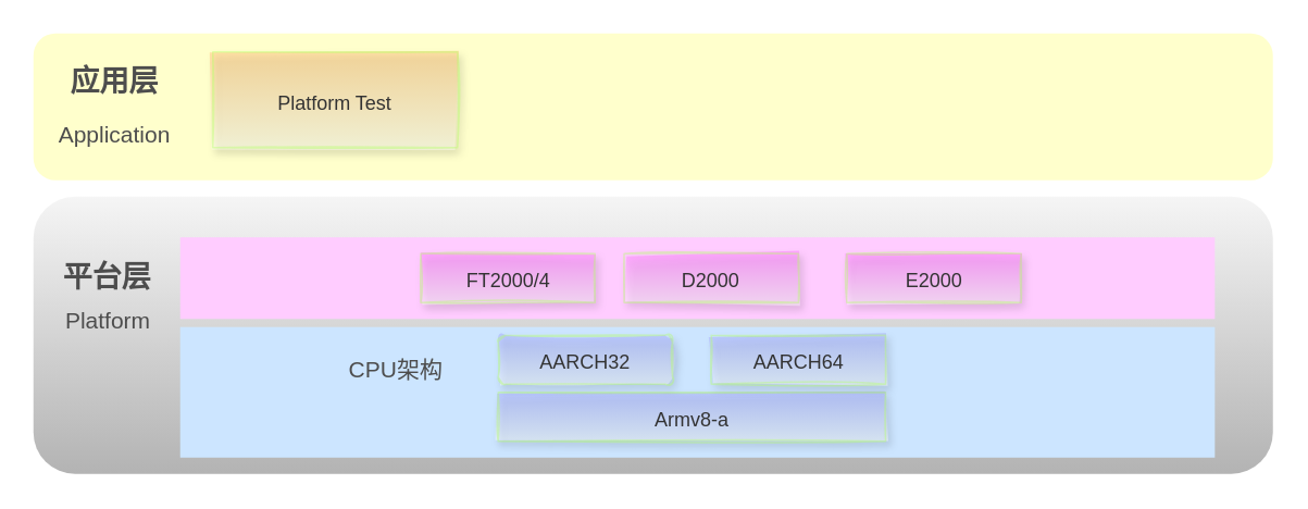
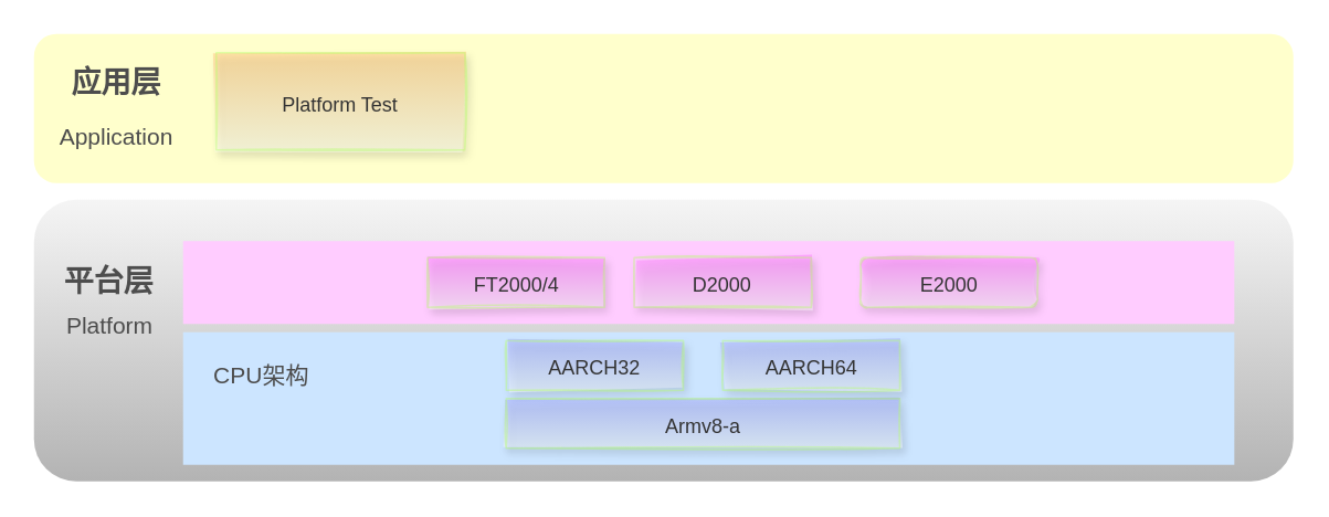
- <mxCell id="15" value="&lt;font color=&quot;#333333&quot; style=&quot;font-size: 12px&quot;&gt;E2000&lt;/font&gt;" style="rounded=0;whiteSpace=wrap;html=1;fontSize=18;strokeColor=#B3FF66;shadow=1;sketch=1;opacity=40;gradientColor=#ffffff;gradientDirection=south;fillStyle=auto;fillColor=#FF66FF;" parent="4" vertex="1"><mxGeometry x="498.75" y="35" width="106.875" height="30" as="geometry" /></mxCell>
+ <mxCell id="15" value="&lt;font color=&quot;#333333&quot; style=&quot;font-size: 12px&quot;&gt;E2000&lt;/font&gt;" style="whiteSpace=wrap;html=1;fontSize=18;strokeColor=#B3FF66;shadow=1;sketch=1;opacity=40;gradientColor=#ffffff;gradientDirection=south;fillStyle=auto;fillColor=#FF66FF;rounded=1;" parent="4" vertex="1"><mxGeometry x="498.75" y="35" width="106.875" height="30" as="geometry" /></mxCell>
- <mxCell id="11" value="&lt;font color=&quot;#333333&quot; style=&quot;font-size: 12px&quot;&gt;AARCH32&lt;/font&gt;" style="whiteSpace=wrap;html=1;fontSize=18;strokeColor=#B3FF66;shadow=1;sketch=1;opacity=40;gradientColor=#ffffff;gradientDirection=south;fillStyle=auto;fillColor=#9999FF;rounded=1;" parent="4" vertex="1"><mxGeometry x="285" y="85" width="106.875" height="30" as="geometry" /></mxCell>
+ <mxCell id="11" value="&lt;font color=&quot;#333333&quot; style=&quot;font-size: 12px&quot;&gt;AARCH32&lt;/font&gt;" style="rounded=0;whiteSpace=wrap;html=1;fontSize=18;strokeColor=#B3FF66;shadow=1;sketch=1;opacity=40;gradientColor=#ffffff;gradientDirection=south;fillStyle=auto;fillColor=#9999FF;" parent="4" vertex="1"><mxGeometry x="285" y="85" width="106.875" height="30" as="geometry" /></mxCell>
- <mxCell id="9" value="&lt;font color=&quot;#4d4d4d&quot; style=&quot;font-weight: normal ; font-size: 14px&quot;&gt;CPU架构&lt;/font&gt;" style="text;html=1;align=center;verticalAlign=middle;whiteSpace=wrap;rounded=0;fontSize=18;fontStyle=1" parent="4" vertex="1"><mxGeometry x="175" y="85" width="95" height="40" as="geometry" /></mxCell>
+ <mxCell id="9" value="&lt;font color=&quot;#4d4d4d&quot; style=&quot;font-weight: normal ; font-size: 14px&quot;&gt;CPU架构&lt;/font&gt;" style="text;html=1;align=center;verticalAlign=middle;whiteSpace=wrap;rounded=0;fontSize=18;fontStyle=1" parent="4" vertex="1"><mxGeometry x="90" y="85" width="95" height="40" as="geometry" /></mxCell>
